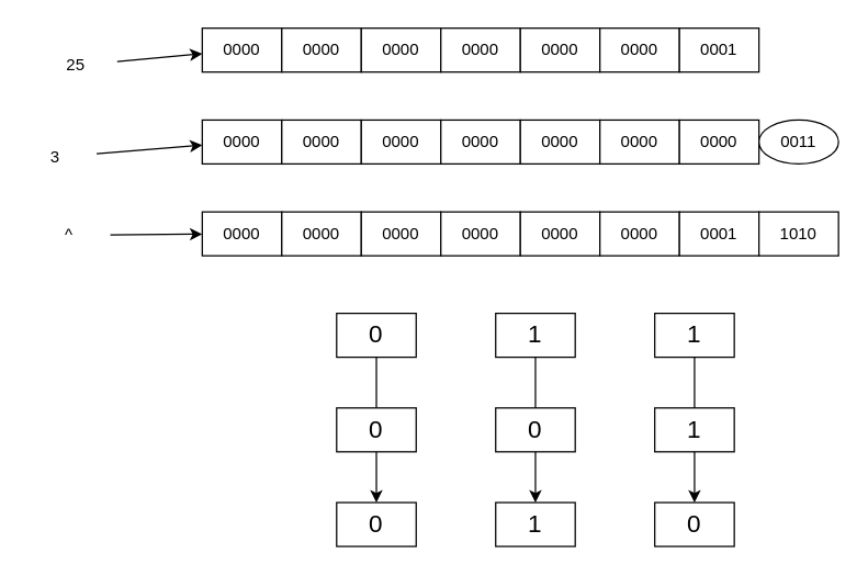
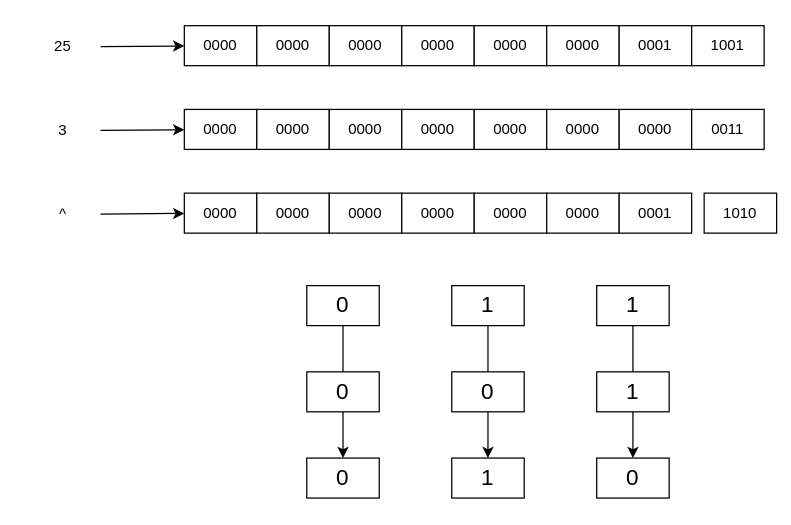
+ <mxCell id="9" value="1001" style="rounded=0;whiteSpace=wrap;html=1;" parent="1" vertex="1"><mxGeometry x="553" y="20" width="58" height="32" as="geometry" /></mxCell>
- <mxCell id="19" value="25" style="text;html=1;align=center;verticalAlign=middle;whiteSpace=wrap;rounded=0;" parent="1" vertex="1"><mxGeometry x="25" y="32" width="60" height="30" as="geometry" /></mxCell>
+ <mxCell id="19" value="25" style="text;html=1;align=center;verticalAlign=middle;whiteSpace=wrap;rounded=0;" parent="1" vertex="1"><mxGeometry x="20" y="22" width="60" height="30" as="geometry" /></mxCell>
- <mxCell id="17" value="0011" style="ellipse;whiteSpace=wrap;html=1;" parent="1" vertex="1"><mxGeometry x="553" y="87" width="58" height="32" as="geometry" /></mxCell>
+ <mxCell id="17" value="0011" style="rounded=0;whiteSpace=wrap;html=1;" parent="1" vertex="1"><mxGeometry x="553" y="87" width="58" height="32" as="geometry" /></mxCell>
- <mxCell id="21" value="3" style="text;html=1;align=center;verticalAlign=middle;whiteSpace=wrap;rounded=0;" parent="1" vertex="1"><mxGeometry x="10" y="99" width="60" height="30" as="geometry" /></mxCell>
+ <mxCell id="21" value="3" style="text;html=1;align=center;verticalAlign=middle;whiteSpace=wrap;rounded=0;" parent="1" vertex="1"><mxGeometry x="20" y="89" width="60" height="30" as="geometry" /></mxCell>
- <mxCell id="29" value="1010" style="rounded=0;whiteSpace=wrap;html=1;" parent="1" vertex="1"><mxGeometry x="553" y="154" width="58" height="32" as="geometry" /></mxCell>
+ <mxCell id="29" value="1010" style="rounded=0;whiteSpace=wrap;html=1;" parent="1" vertex="1"><mxGeometry x="563" y="154" width="58" height="32" as="geometry" /></mxCell>
